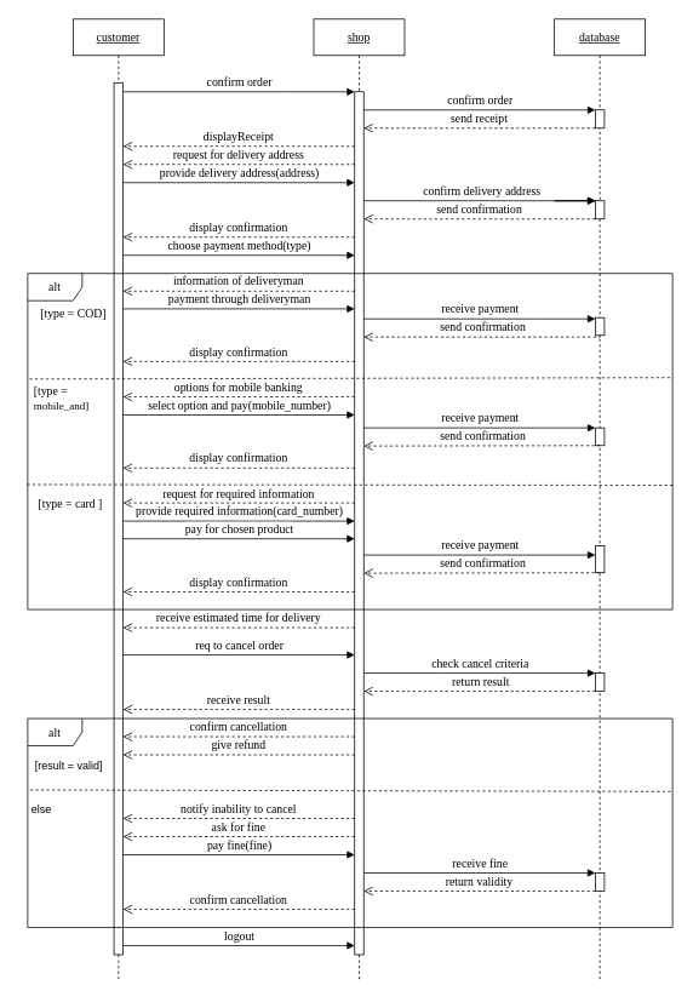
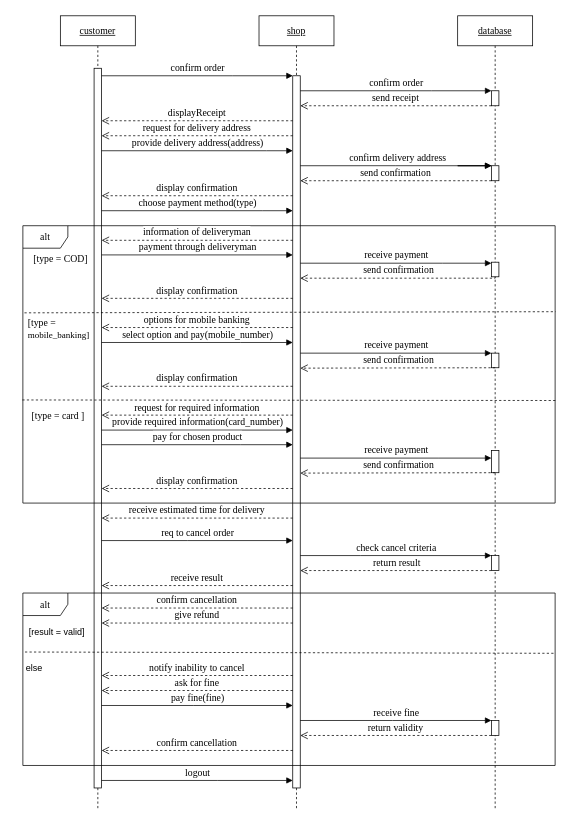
- <mxCell id="20" value="&lt;div style=&quot;font-size: 13px;&quot;&gt;&lt;span style=&quot;background-color: initial; font-size: 13px;&quot;&gt;[type =&lt;br&gt;&lt;/span&gt;&lt;span style=&quot;background-color: initial; font-size: 12px;&quot;&gt;mobile_and]&lt;/span&gt;&lt;/div&gt;" style="text;html=1;align=left;verticalAlign=middle;resizable=0;points=[];autosize=1;strokeColor=none;fillColor=none;fontFamily=Times New Roman;fontSize=13;" parent="13" vertex="1"><mxGeometry x="5.71" y="116.842" width="110" height="40" as="geometry" /></mxCell>
+ <mxCell id="20" value="&lt;div style=&quot;font-size: 13px;&quot;&gt;&lt;span style=&quot;background-color: initial; font-size: 13px;&quot;&gt;[type =&lt;br&gt;&lt;/span&gt;&lt;span style=&quot;background-color: initial; font-size: 12px;&quot;&gt;mobile_banking]&lt;/span&gt;&lt;/div&gt;" style="text;html=1;align=left;verticalAlign=middle;resizable=0;points=[];autosize=1;strokeColor=none;fillColor=none;fontFamily=Times New Roman;fontSize=13;" parent="13" vertex="1"><mxGeometry x="5.71" y="116.842" width="110" height="40" as="geometry" /></mxCell>
